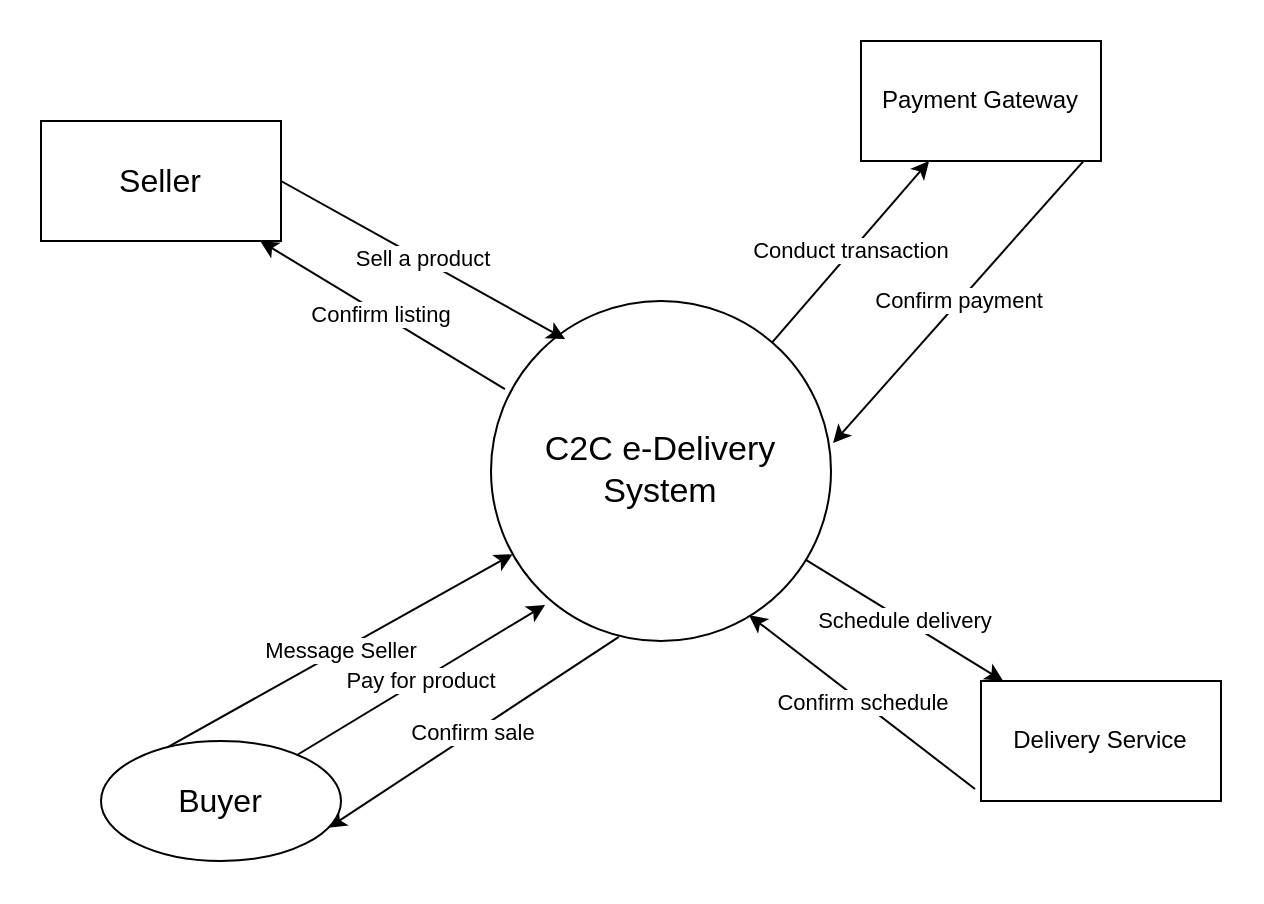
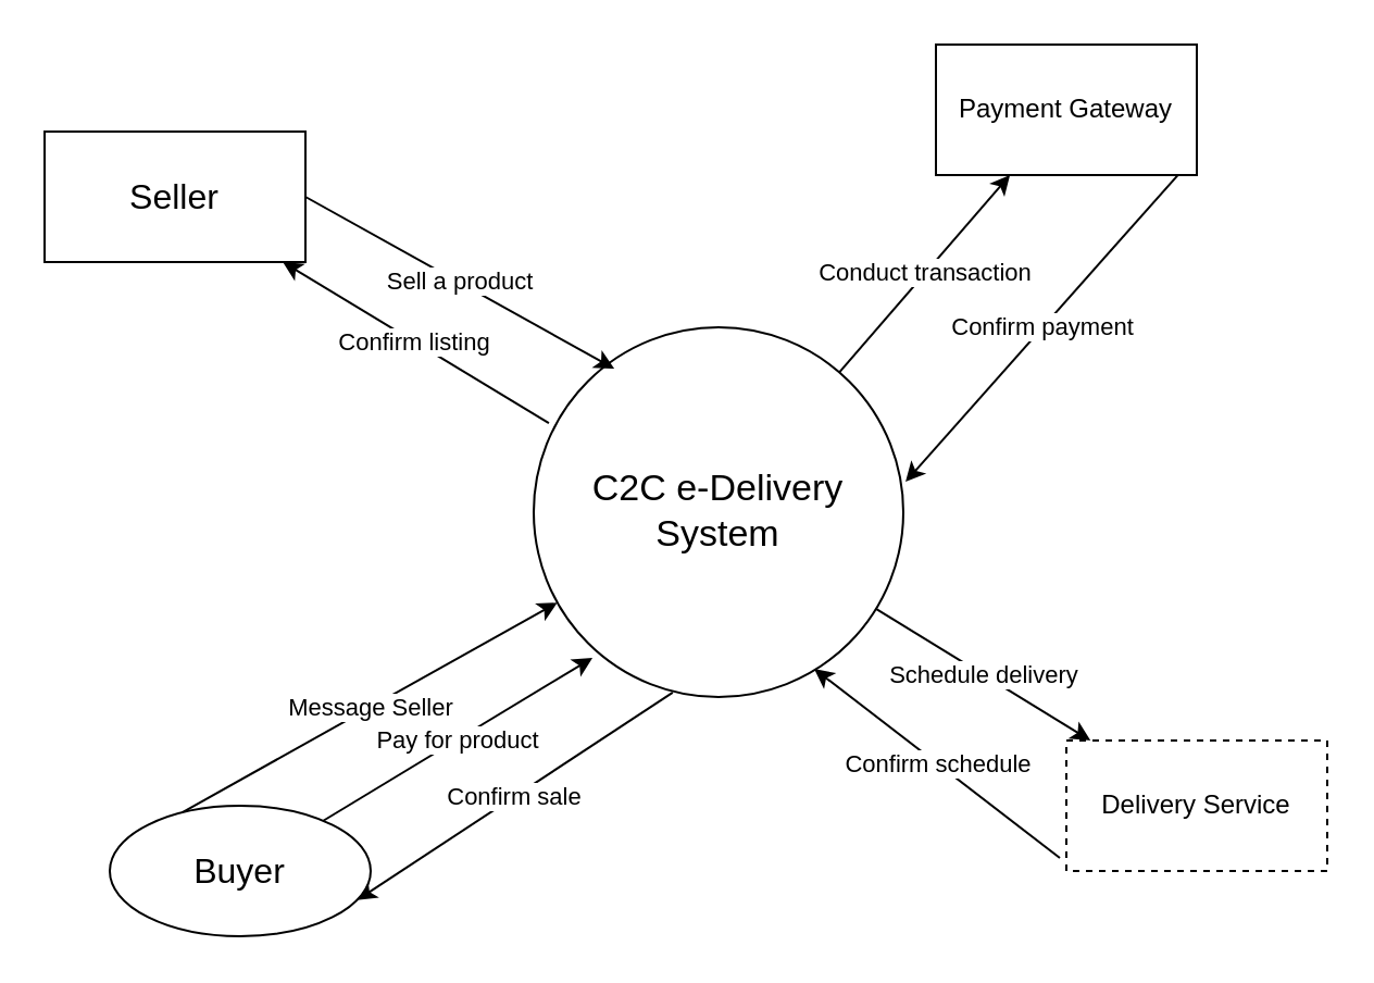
- <mxCell id="15" value="Delivery Service" style="rounded=0;whiteSpace=wrap;html=1;" vertex="1" parent="1"><mxGeometry x="490" y="340" width="120" height="60" as="geometry" /></mxCell>
+ <mxCell id="15" value="Delivery Service" style="rounded=0;whiteSpace=wrap;html=1;dashed=1;" vertex="1" parent="1"><mxGeometry x="490" y="340" width="120" height="60" as="geometry" /></mxCell>
